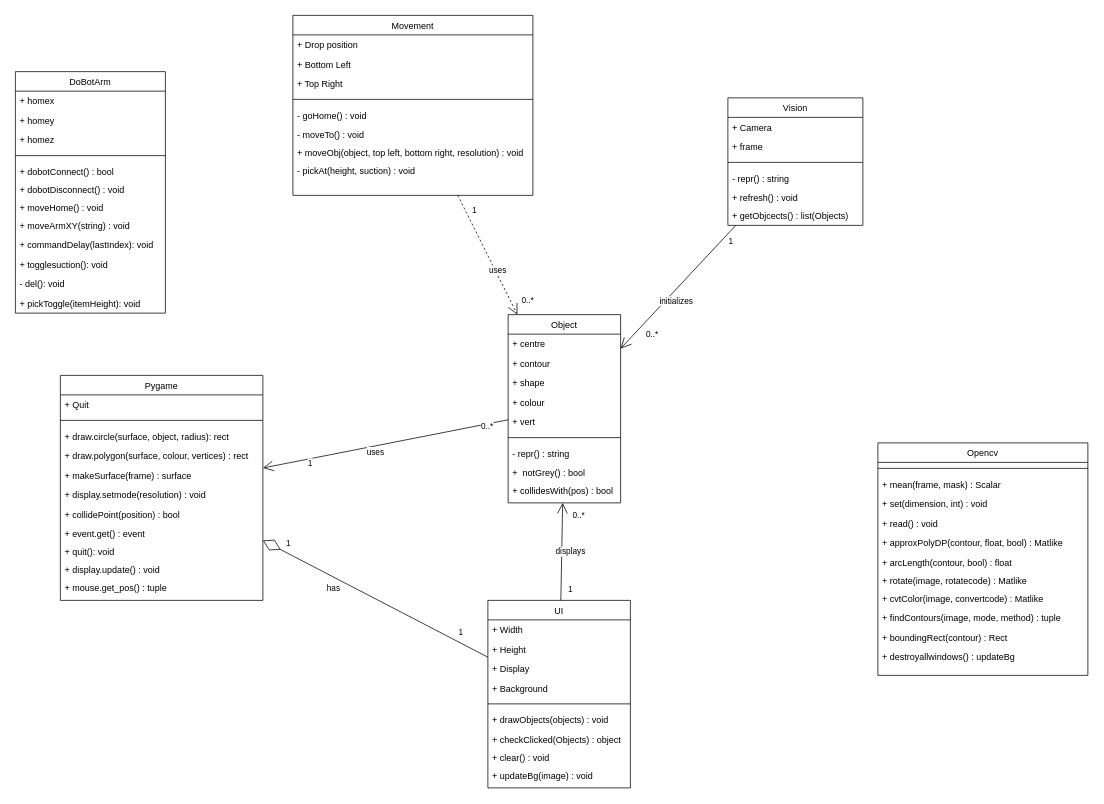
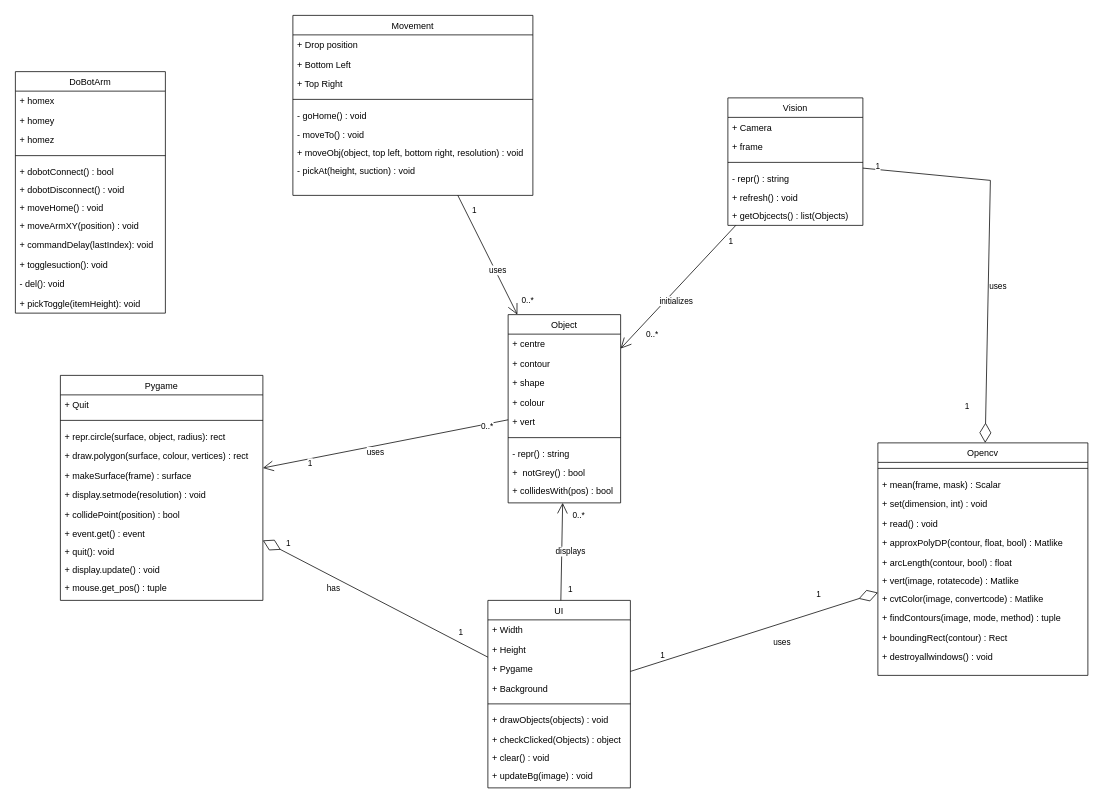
- <mxCell id="46" value="+ moveArmXY(string) : void" style="text;align=left;verticalAlign=top;spacingLeft=4;spacingRight=4;overflow=hidden;rotatable=0;points=[[0,0.5],[1,0.5]];portConstraint=eastwest;" parent="38" vertex="1"><mxGeometry y="192" width="200" height="26" as="geometry" /></mxCell>
+ <mxCell id="46" value="+ moveArmXY(position) : void" style="text;align=left;verticalAlign=top;spacingLeft=4;spacingRight=4;overflow=hidden;rotatable=0;points=[[0,0.5],[1,0.5]];portConstraint=eastwest;" parent="38" vertex="1"><mxGeometry y="192" width="200" height="26" as="geometry" /></mxCell>
- <mxCell id="95" value="" style="endArrow=open;endFill=1;endSize=12;html=1;rounded=0;dashed=1;" parent="1" source="2" target="11" edge="1"><mxGeometry width="160" relative="1" as="geometry"><mxPoint x="991" y="310" as="sourcePoint" /><mxPoint x="837" y="474" as="targetPoint" /></mxGeometry></mxCell>
+ <mxCell id="95" value="" style="endArrow=open;endFill=1;endSize=12;html=1;rounded=0;" parent="1" source="2" target="11" edge="1"><mxGeometry width="160" relative="1" as="geometry"><mxPoint x="991" y="310" as="sourcePoint" /><mxPoint x="837" y="474" as="targetPoint" /></mxGeometry></mxCell>
+ <mxCell id="83" value="" style="endArrow=diamondThin;endFill=0;endSize=24;html=1;rounded=0;" parent="1" source="31" target="63" edge="1"><mxGeometry width="160" relative="1" as="geometry"><mxPoint x="760" y="823" as="sourcePoint" /><mxPoint x="1180" y="772" as="targetPoint" /><Array as="points"><mxPoint x="1320" y="240" /></Array></mxGeometry></mxCell>
+ <mxCell id="84" value="uses" style="edgeLabel;html=1;align=center;verticalAlign=middle;resizable=0;points=[];" parent="83" vertex="1" connectable="0"><mxGeometry x="0.128" y="-3" relative="1" as="geometry"><mxPoint x="15" y="17" as="offset" /></mxGeometry></mxCell>
+ <mxCell id="85" value="1" style="edgeLabel;html=1;align=center;verticalAlign=middle;resizable=0;points=[];" parent="83" vertex="1" connectable="0"><mxGeometry x="0.647" y="-4" relative="1" as="geometry"><mxPoint x="-22" y="42" as="offset" /></mxGeometry></mxCell>
+ <mxCell id="86" value="1" style="edgeLabel;html=1;align=center;verticalAlign=middle;resizable=0;points=[];" parent="83" vertex="1" connectable="0"><mxGeometry x="-0.748" y="-3" relative="1" as="geometry"><mxPoint x="-46" y="-12" as="offset" /></mxGeometry></mxCell>
- <mxCell id="54" value="+ draw.circle(surface, object, radius): rect" style="text;align=left;verticalAlign=top;spacingLeft=4;spacingRight=4;overflow=hidden;rotatable=0;points=[[0,0.5],[1,0.5]];portConstraint=eastwest;" parent="51" vertex="1"><mxGeometry y="68" width="270" height="26" as="geometry" /></mxCell>
+ <mxCell id="54" value="+ repr.circle(surface, object, radius): rect" style="text;align=left;verticalAlign=top;spacingLeft=4;spacingRight=4;overflow=hidden;rotatable=0;points=[[0,0.5],[1,0.5]];portConstraint=eastwest;" parent="51" vertex="1"><mxGeometry y="68" width="270" height="26" as="geometry" /></mxCell>
- <mxCell id="70" value="+ rotate(image, rotatecode) : Matlike" style="text;align=left;verticalAlign=top;spacingLeft=4;spacingRight=4;overflow=hidden;rotatable=0;points=[[0,0.5],[1,0.5]];portConstraint=eastwest;" parent="63" vertex="1"><mxGeometry y="170" width="280" height="24" as="geometry" /></mxCell>
+ <mxCell id="70" value="+ vert(image, rotatecode) : Matlike" style="text;align=left;verticalAlign=top;spacingLeft=4;spacingRight=4;overflow=hidden;rotatable=0;points=[[0,0.5],[1,0.5]];portConstraint=eastwest;" parent="63" vertex="1"><mxGeometry y="170" width="280" height="24" as="geometry" /></mxCell>
+ <mxCell id="79" value="" style="endArrow=diamondThin;endFill=0;endSize=24;html=1;rounded=0;" parent="1" source="21" target="63" edge="1"><mxGeometry width="160" relative="1" as="geometry"><mxPoint x="890" y="825" as="sourcePoint" /><mxPoint x="360" y="719" as="targetPoint" /></mxGeometry></mxCell>
+ <mxCell id="80" value="uses" style="edgeLabel;html=1;align=center;verticalAlign=middle;resizable=0;points=[];" parent="79" vertex="1" connectable="0"><mxGeometry x="0.128" y="-3" relative="1" as="geometry"><mxPoint x="15" y="17" as="offset" /></mxGeometry></mxCell>
+ <mxCell id="81" value="1" style="edgeLabel;html=1;align=center;verticalAlign=middle;resizable=0;points=[];" parent="79" vertex="1" connectable="0"><mxGeometry x="0.647" y="-4" relative="1" as="geometry"><mxPoint x="-22" y="-21" as="offset" /></mxGeometry></mxCell>
+ <mxCell id="82" value="1" style="edgeLabel;html=1;align=center;verticalAlign=middle;resizable=0;points=[];" parent="79" vertex="1" connectable="0"><mxGeometry x="-0.748" y="-3" relative="1" as="geometry"><mxPoint y="-12" as="offset" /></mxGeometry></mxCell>
- <mxCell id="74" value="+ destroyallwindows() : updateBg" style="text;align=left;verticalAlign=top;spacingLeft=4;spacingRight=4;overflow=hidden;rotatable=0;points=[[0,0.5],[1,0.5]];portConstraint=eastwest;" parent="63" vertex="1"><mxGeometry y="272" width="280" height="26" as="geometry" /></mxCell>
+ <mxCell id="74" value="+ destroyallwindows() : void" style="text;align=left;verticalAlign=top;spacingLeft=4;spacingRight=4;overflow=hidden;rotatable=0;points=[[0,0.5],[1,0.5]];portConstraint=eastwest;" parent="63" vertex="1"><mxGeometry y="272" width="280" height="26" as="geometry" /></mxCell>
- <mxCell id="24" value="+ Display" style="text;align=left;verticalAlign=top;spacingLeft=4;spacingRight=4;overflow=hidden;rotatable=0;points=[[0,0.5],[1,0.5]];portConstraint=eastwest;" parent="21" vertex="1"><mxGeometry y="78" width="190" height="26" as="geometry" /></mxCell>
+ <mxCell id="24" value="+ Pygame" style="text;align=left;verticalAlign=top;spacingLeft=4;spacingRight=4;overflow=hidden;rotatable=0;points=[[0,0.5],[1,0.5]];portConstraint=eastwest;" parent="21" vertex="1"><mxGeometry y="78" width="190" height="26" as="geometry" /></mxCell>
